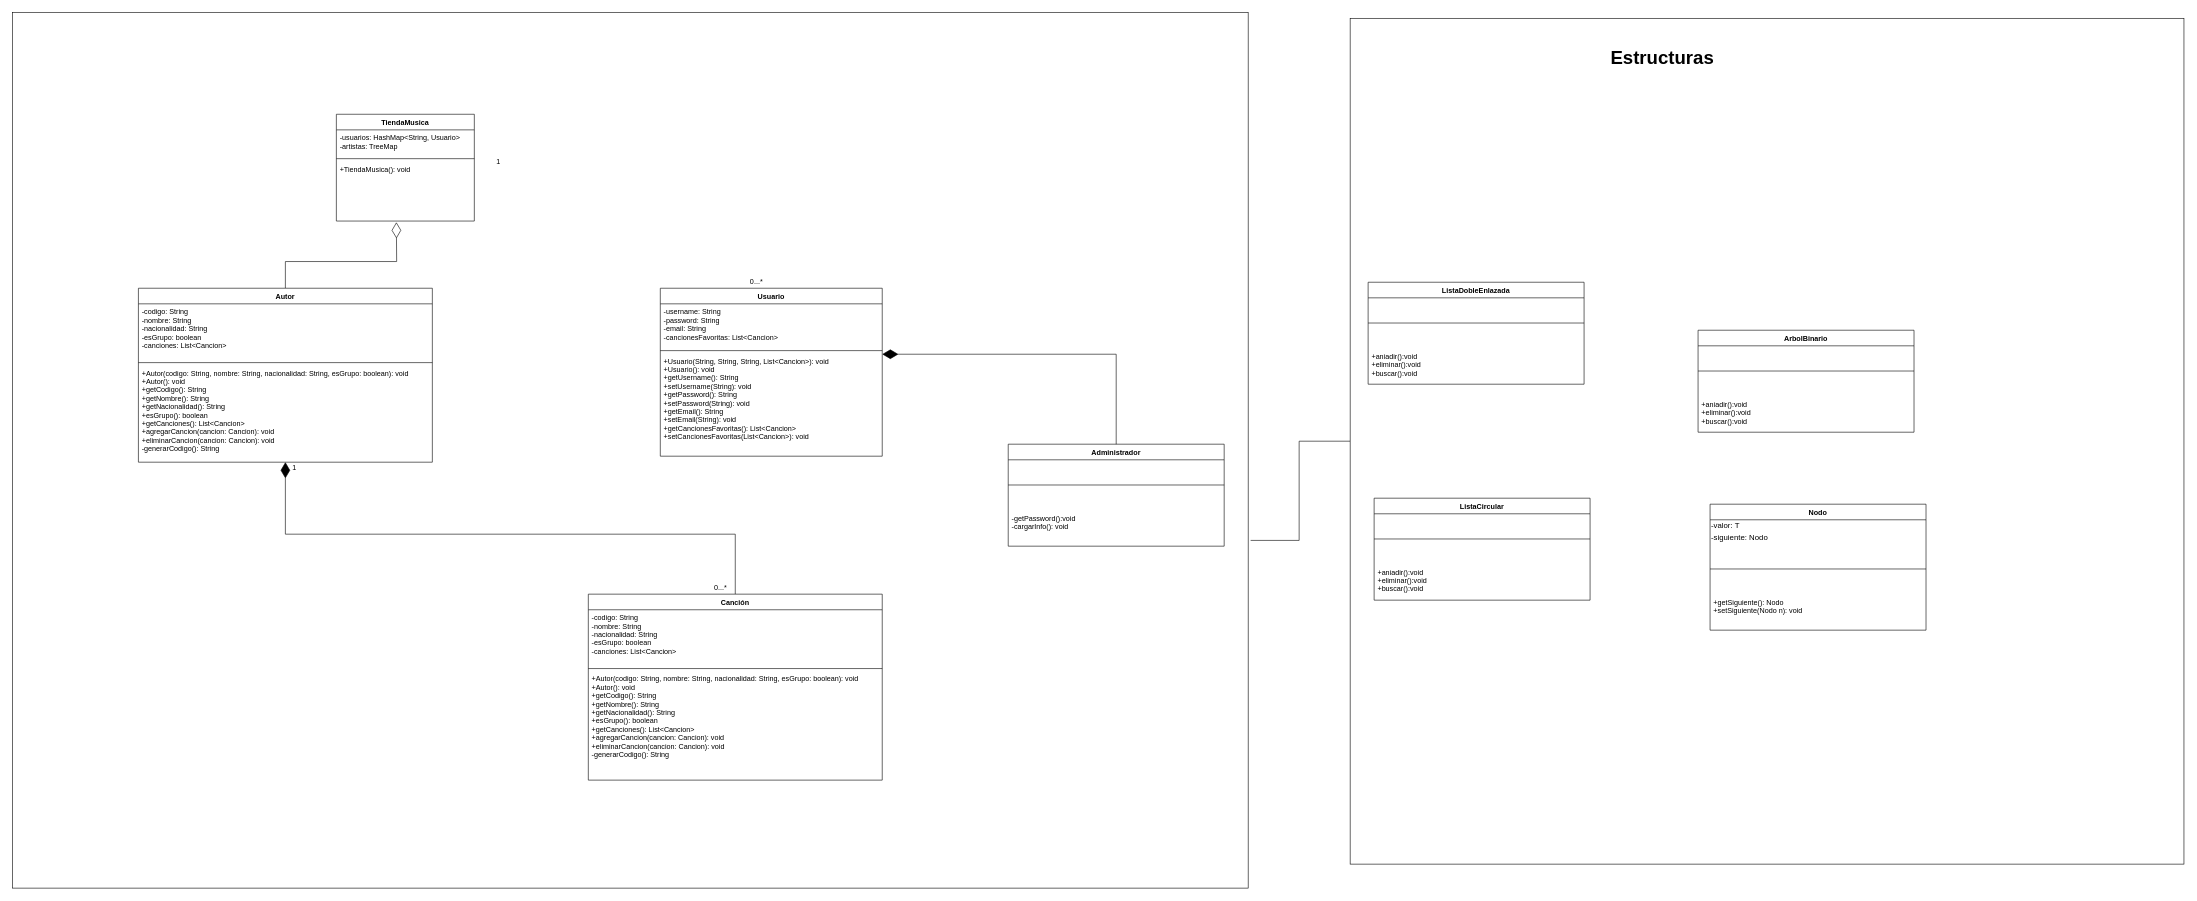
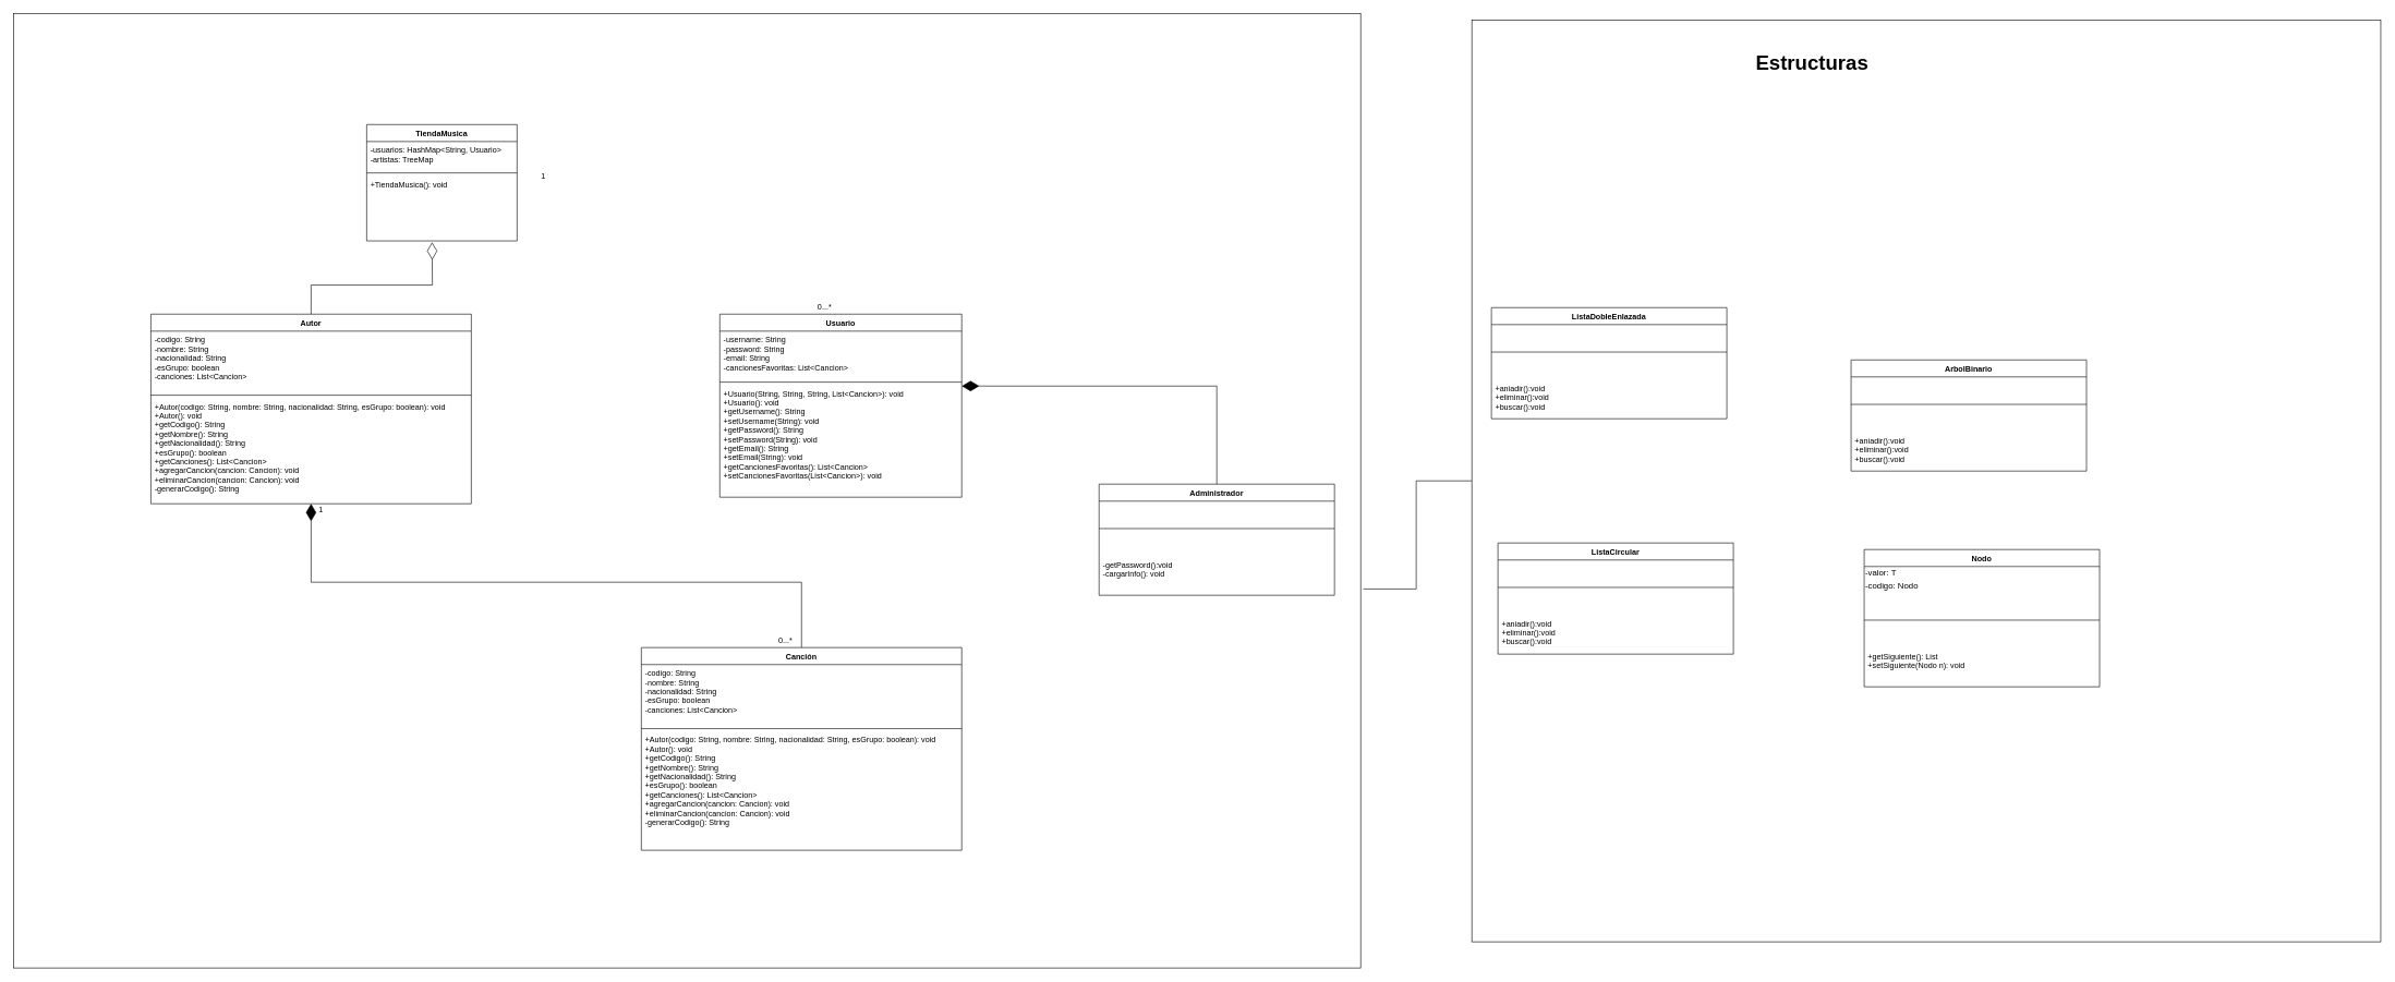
- <mxCell id="42" value="-siguiente: Nodo" style="text;html=1;align=left;verticalAlign=middle;resizable=0;points=[];autosize=1;strokeColor=none;fillColor=none;fontSize=13;" vertex="1" parent="40"><mxGeometry y="46" width="360" height="20" as="geometry" /></mxCell>
+ <mxCell id="42" value="-codigo: Nodo" style="text;html=1;align=left;verticalAlign=middle;resizable=0;points=[];autosize=1;strokeColor=none;fillColor=none;fontSize=13;" vertex="1" parent="40"><mxGeometry y="46" width="360" height="20" as="geometry" /></mxCell>
- <mxCell id="44" value="+getSiguiente(): Nodo&#10;+setSiguiente(Nodo n): void&#10;" style="text;strokeColor=none;fillColor=none;align=left;verticalAlign=top;spacingLeft=4;spacingRight=4;overflow=hidden;rotatable=0;points=[[0,0.5],[1,0.5]];portConstraint=eastwest;" vertex="1" parent="40"><mxGeometry y="150" width="360" height="60" as="geometry" /></mxCell>
+ <mxCell id="44" value="+getSiguiente(): List&#10;+setSiguiente(Nodo n): void&#10;" style="text;strokeColor=none;fillColor=none;align=left;verticalAlign=top;spacingLeft=4;spacingRight=4;overflow=hidden;rotatable=0;points=[[0,0.5],[1,0.5]];portConstraint=eastwest;" vertex="1" parent="40"><mxGeometry y="150" width="360" height="60" as="geometry" /></mxCell>
